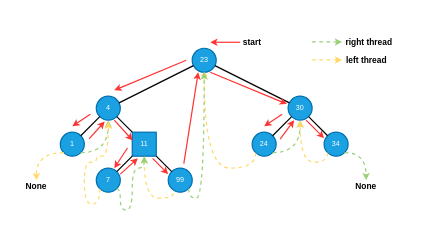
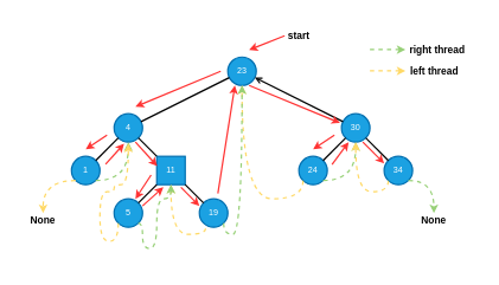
- <mxCell id="37" value="&lt;font color=&quot;#000000&quot; style=&quot;font-size: 14px&quot;&gt;&lt;b&gt;start&lt;/b&gt;&lt;/font&gt;" style="text;html=1;strokeColor=none;fillColor=none;align=center;verticalAlign=middle;whiteSpace=wrap;rounded=0;" parent="1" vertex="1"><mxGeometry x="400" y="60" width="40" height="20" as="geometry" /></mxCell>
+ <mxCell id="37" value="&lt;font color=&quot;#000000&quot; style=&quot;font-size: 14px&quot;&gt;&lt;b&gt;start&lt;/b&gt;&lt;/font&gt;" style="text;html=1;strokeColor=none;fillColor=none;align=center;verticalAlign=middle;whiteSpace=wrap;rounded=0;" parent="1" vertex="1"><mxGeometry x="400" y="40" width="40" height="20" as="geometry" /></mxCell>
- <mxCell id="11" value="" style="endArrow=none;html=1;strokeColor=#000000;strokeWidth=2;" parent="1" source="5" target="3" edge="1"><mxGeometry width="50" height="50" relative="1" as="geometry"><mxPoint x="244.142" y="175.858" as="sourcePoint" /><mxPoint x="335.858" y="124.142" as="targetPoint" /></mxGeometry></mxCell>
+ <mxCell id="11" value="" style="endArrow=open;html=1;strokeColor=#000000;strokeWidth=2;" parent="1" source="5" target="3" edge="1"><mxGeometry width="50" height="50" relative="1" as="geometry"><mxPoint x="244.142" y="175.858" as="sourcePoint" /><mxPoint x="335.858" y="124.142" as="targetPoint" /></mxGeometry></mxCell>
- <mxCell id="24" value="" style="endArrow=diamond;html=1;curved=1;strokeColor=#FFD966;strokeWidth=2;dashed=1;exitX=0;exitY=1;exitDx=0;exitDy=0;entryX=0.5;entryY=1;entryDx=0;entryDy=0;edgeStyle=orthogonalEdgeStyle;" parent="1" source="8" target="3" edge="1"><mxGeometry width="50" height="50" relative="1" as="geometry"><mxPoint x="275.858" y="264.142" as="sourcePoint" /><mxPoint x="230" y="210" as="targetPoint" /><Array as="points"><mxPoint x="426" y="280" /><mxPoint x="340" y="280" /></Array></mxGeometry></mxCell>
+ <mxCell id="24" value="" style="endArrow=classic;html=1;curved=1;strokeColor=#FFD966;strokeWidth=2;dashed=1;exitX=0;exitY=1;exitDx=0;exitDy=0;entryX=0.5;entryY=1;entryDx=0;entryDy=0;edgeStyle=orthogonalEdgeStyle;" parent="1" source="8" target="3" edge="1"><mxGeometry width="50" height="50" relative="1" as="geometry"><mxPoint x="275.858" y="264.142" as="sourcePoint" /><mxPoint x="230" y="210" as="targetPoint" /><Array as="points"><mxPoint x="426" y="280" /><mxPoint x="340" y="280" /></Array></mxGeometry></mxCell>
- <mxCell id="32" value="7" style="ellipse;whiteSpace=wrap;html=1;aspect=fixed;strokeColor=#006EAF;strokeWidth=2;fillColor=#1ba1e2;fontColor=#ffffff;" parent="1" vertex="1"><mxGeometry x="160" y="280" width="40" height="40" as="geometry" /></mxCell>
+ <mxCell id="32" value="5" style="ellipse;whiteSpace=wrap;html=1;aspect=fixed;strokeColor=#006EAF;strokeWidth=2;fillColor=#1ba1e2;fontColor=#ffffff;" parent="1" vertex="1"><mxGeometry x="160" y="280" width="40" height="40" as="geometry" /></mxCell>
- <mxCell id="28" value="99" style="ellipse;whiteSpace=wrap;html=1;aspect=fixed;strokeColor=#006EAF;strokeWidth=2;fillColor=#1ba1e2;fontColor=#ffffff;" parent="1" vertex="1"><mxGeometry x="280" y="280" width="40" height="40" as="geometry" /></mxCell>
+ <mxCell id="28" value="19" style="ellipse;whiteSpace=wrap;html=1;aspect=fixed;strokeColor=#006EAF;strokeWidth=2;fillColor=#1ba1e2;fontColor=#ffffff;" parent="1" vertex="1"><mxGeometry x="280" y="280" width="40" height="40" as="geometry" /></mxCell>
